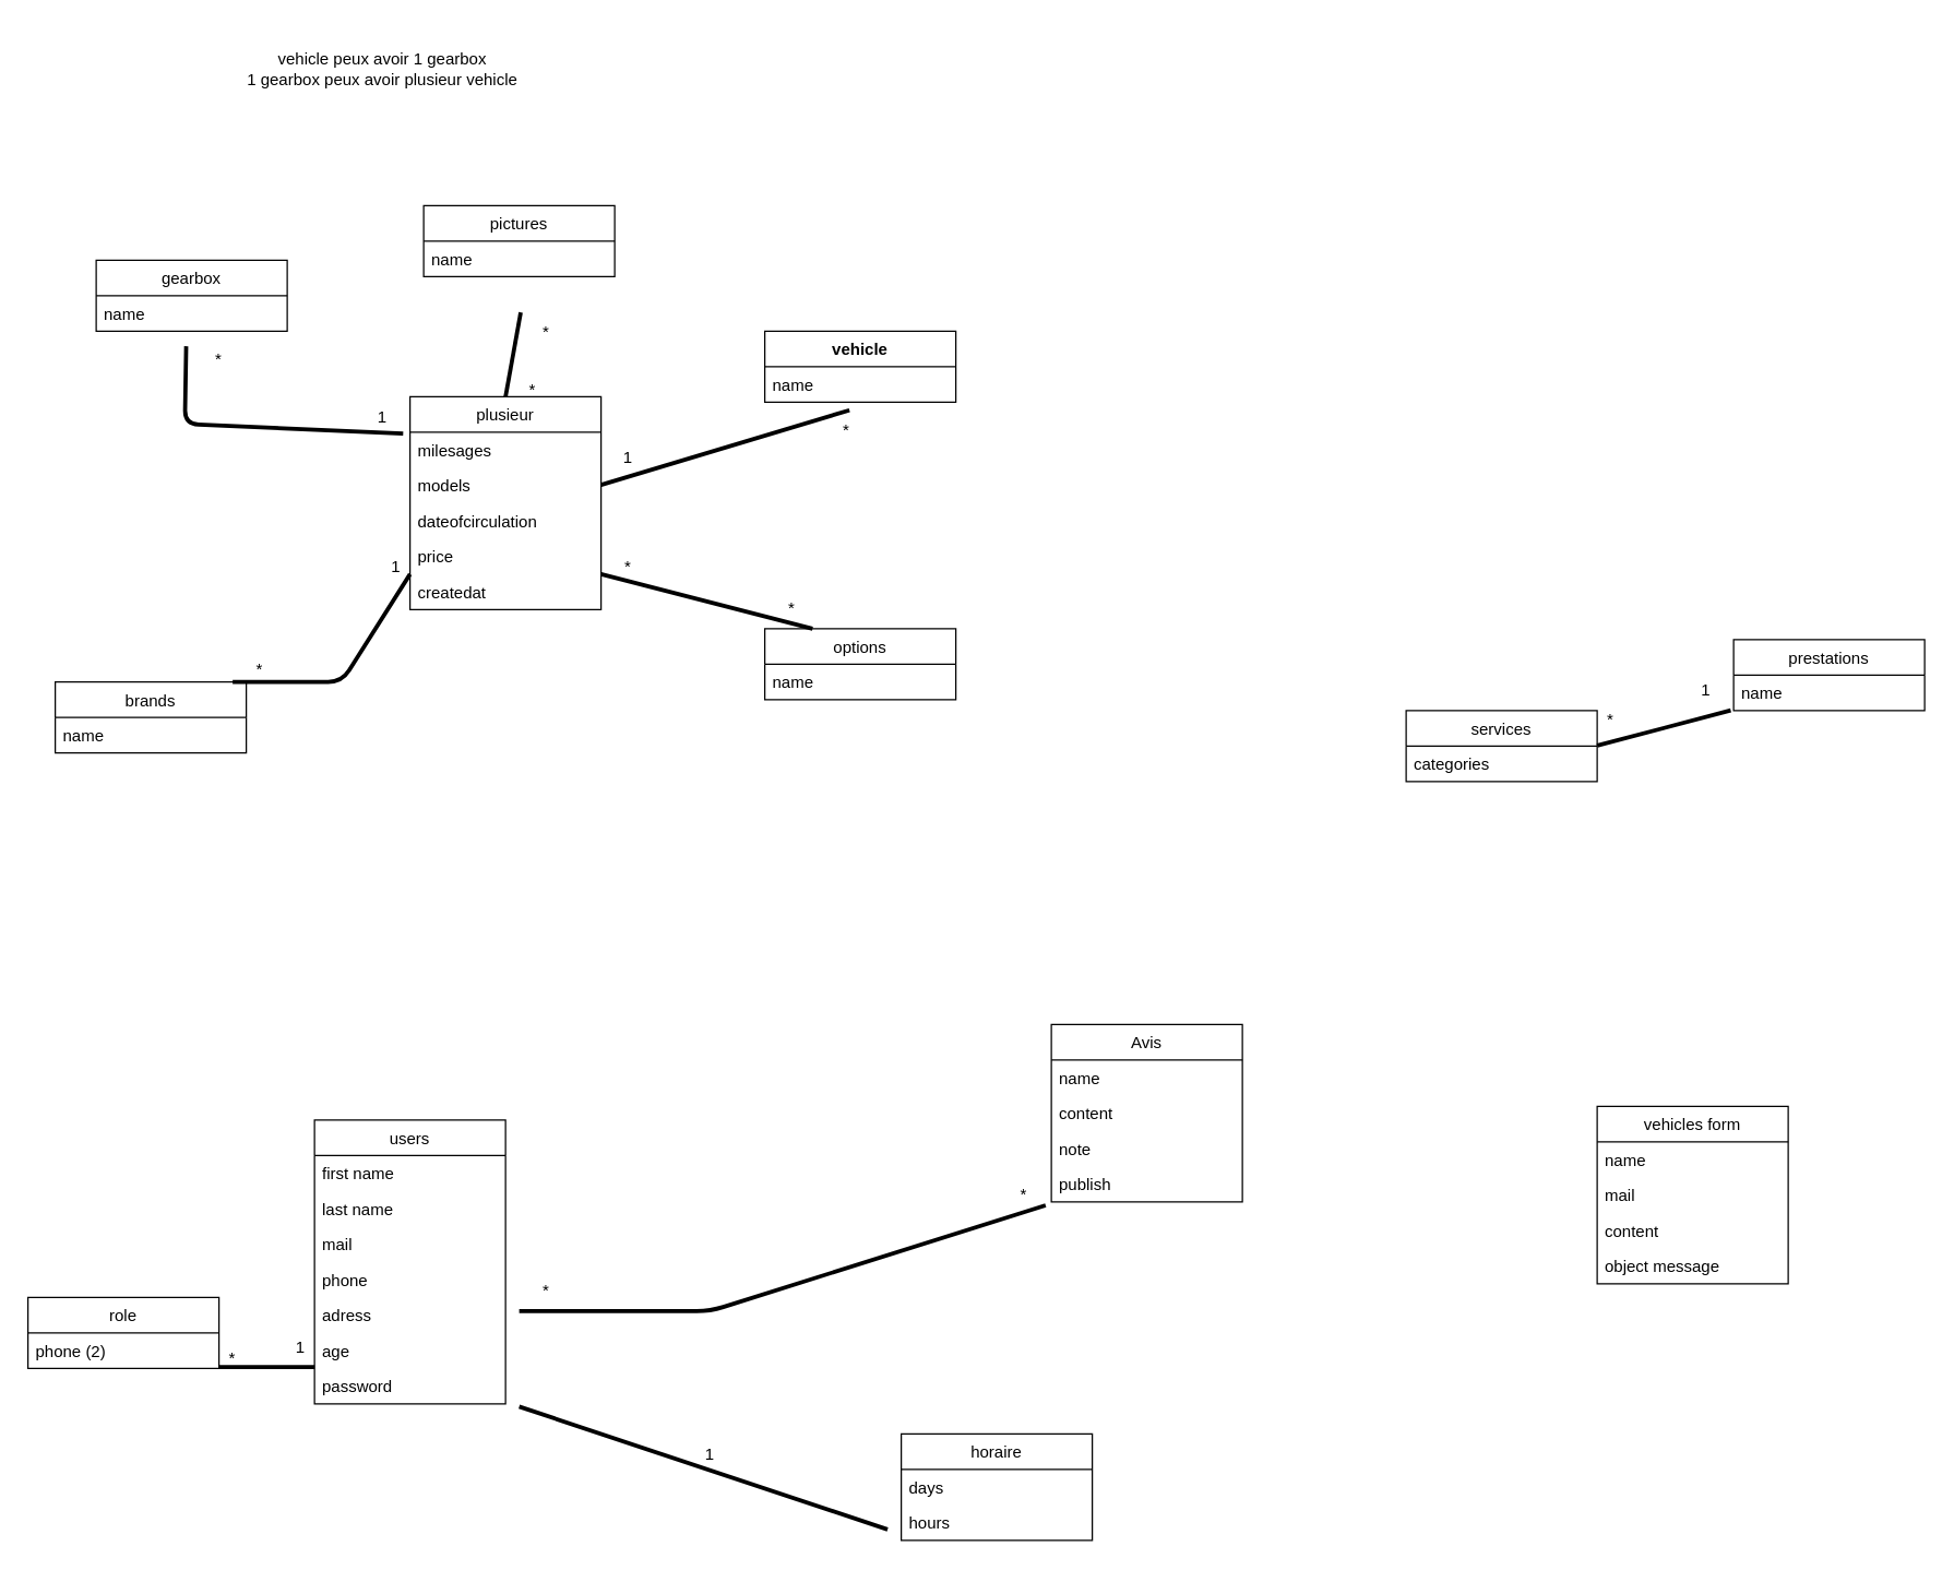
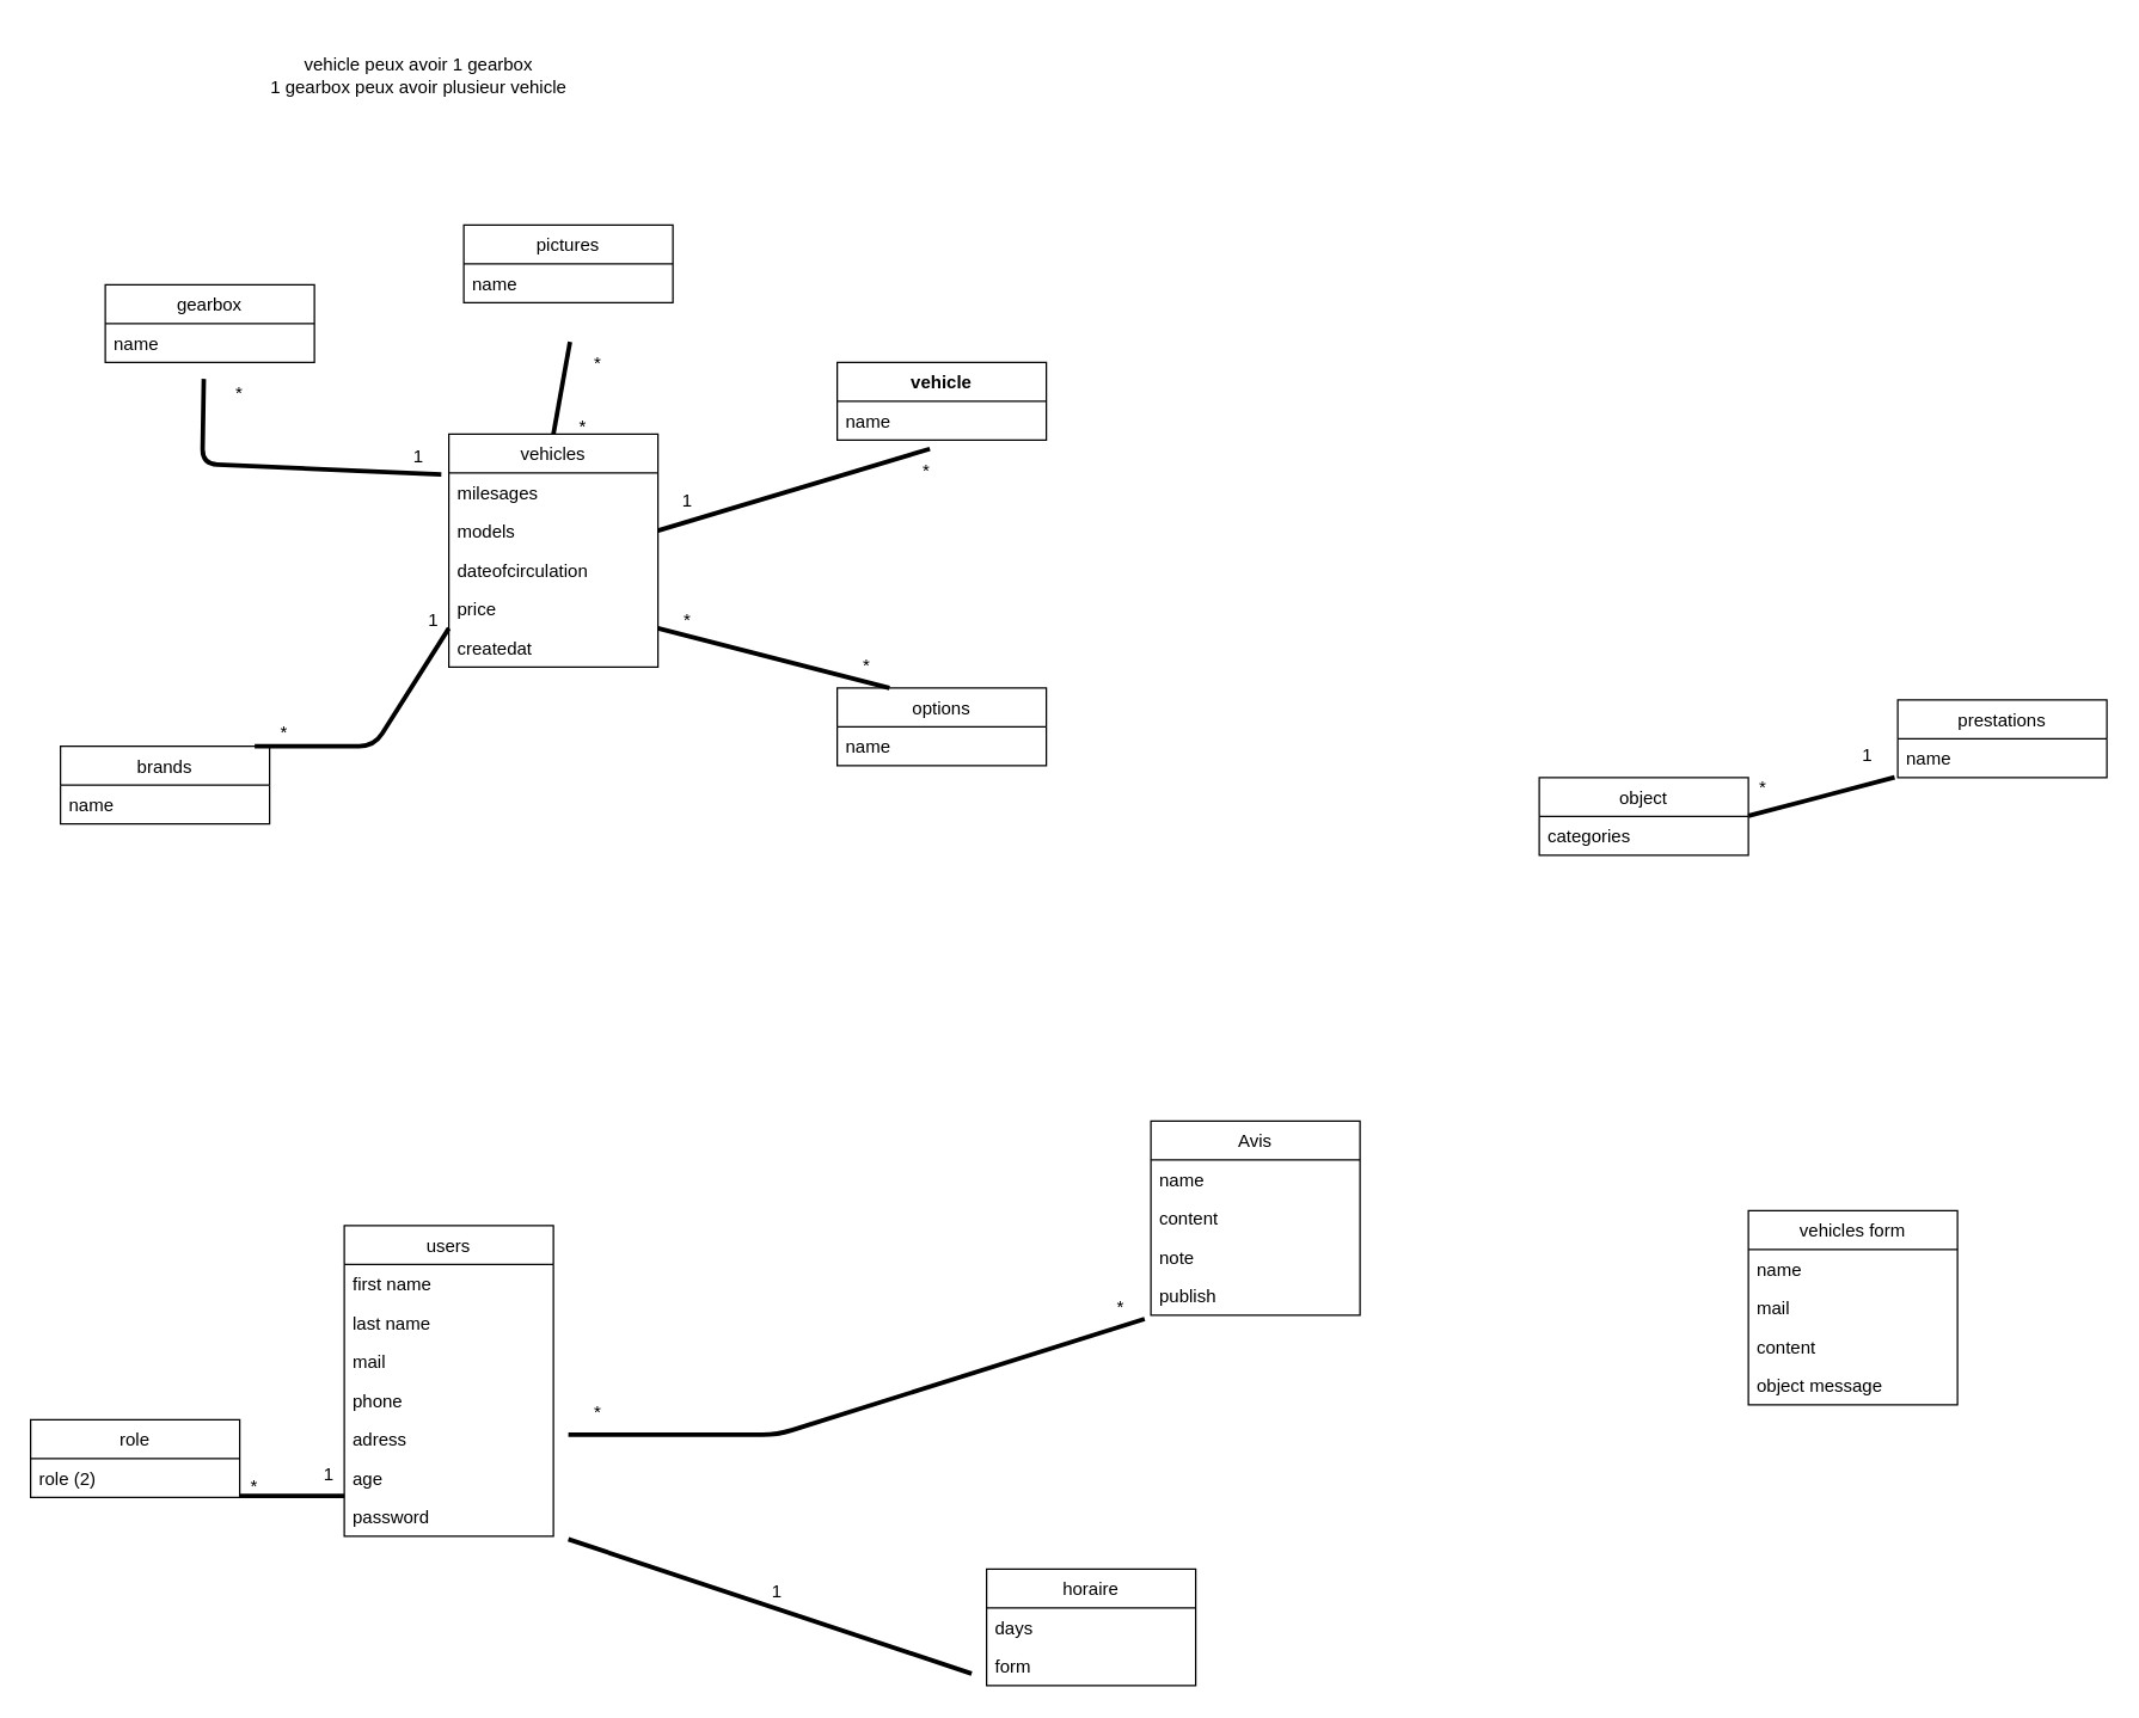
- <mxCell id="2" value="plusieur" style="swimlane;fontStyle=0;childLayout=stackLayout;horizontal=1;startSize=26;fillColor=none;horizontalStack=0;resizeParent=1;resizeParentMax=0;resizeLast=0;collapsible=1;marginBottom=0;" parent="1" vertex="1"><mxGeometry x="300" y="290" width="140" height="156" as="geometry" /></mxCell>
+ <mxCell id="2" value="vehicles" style="swimlane;fontStyle=0;childLayout=stackLayout;horizontal=1;startSize=26;fillColor=none;horizontalStack=0;resizeParent=1;resizeParentMax=0;resizeLast=0;collapsible=1;marginBottom=0;" parent="1" vertex="1"><mxGeometry x="300" y="290" width="140" height="156" as="geometry" /></mxCell>
- <mxCell id="34" value="services" style="swimlane;fontStyle=0;childLayout=stackLayout;horizontal=1;startSize=26;fillColor=none;horizontalStack=0;resizeParent=1;resizeParentMax=0;resizeLast=0;collapsible=1;marginBottom=0;" parent="1" vertex="1"><mxGeometry x="1030" y="520" width="140" height="52" as="geometry" /></mxCell>
+ <mxCell id="34" value="object" style="swimlane;fontStyle=0;childLayout=stackLayout;horizontal=1;startSize=26;fillColor=none;horizontalStack=0;resizeParent=1;resizeParentMax=0;resizeLast=0;collapsible=1;marginBottom=0;" parent="1" vertex="1"><mxGeometry x="1030" y="520" width="140" height="52" as="geometry" /></mxCell>
- <mxCell id="43" value="phone (2)" style="text;strokeColor=none;fillColor=none;align=left;verticalAlign=top;spacingLeft=4;spacingRight=4;overflow=hidden;rotatable=0;points=[[0,0.5],[1,0.5]];portConstraint=eastwest;" parent="42" vertex="1"><mxGeometry y="26" width="140" height="26" as="geometry" /></mxCell>
+ <mxCell id="43" value="role (2)" style="text;strokeColor=none;fillColor=none;align=left;verticalAlign=top;spacingLeft=4;spacingRight=4;overflow=hidden;rotatable=0;points=[[0,0.5],[1,0.5]];portConstraint=eastwest;" parent="42" vertex="1"><mxGeometry y="26" width="140" height="26" as="geometry" /></mxCell>
- <mxCell id="64" value="hours" style="text;strokeColor=none;fillColor=none;align=left;verticalAlign=top;spacingLeft=4;spacingRight=4;overflow=hidden;rotatable=0;points=[[0,0.5],[1,0.5]];portConstraint=eastwest;" vertex="1" parent="62"><mxGeometry y="52" width="140" height="26" as="geometry" /></mxCell>
+ <mxCell id="64" value="form" style="text;strokeColor=none;fillColor=none;align=left;verticalAlign=top;spacingLeft=4;spacingRight=4;overflow=hidden;rotatable=0;points=[[0,0.5],[1,0.5]];portConstraint=eastwest;" vertex="1" parent="62"><mxGeometry y="52" width="140" height="26" as="geometry" /></mxCell>
